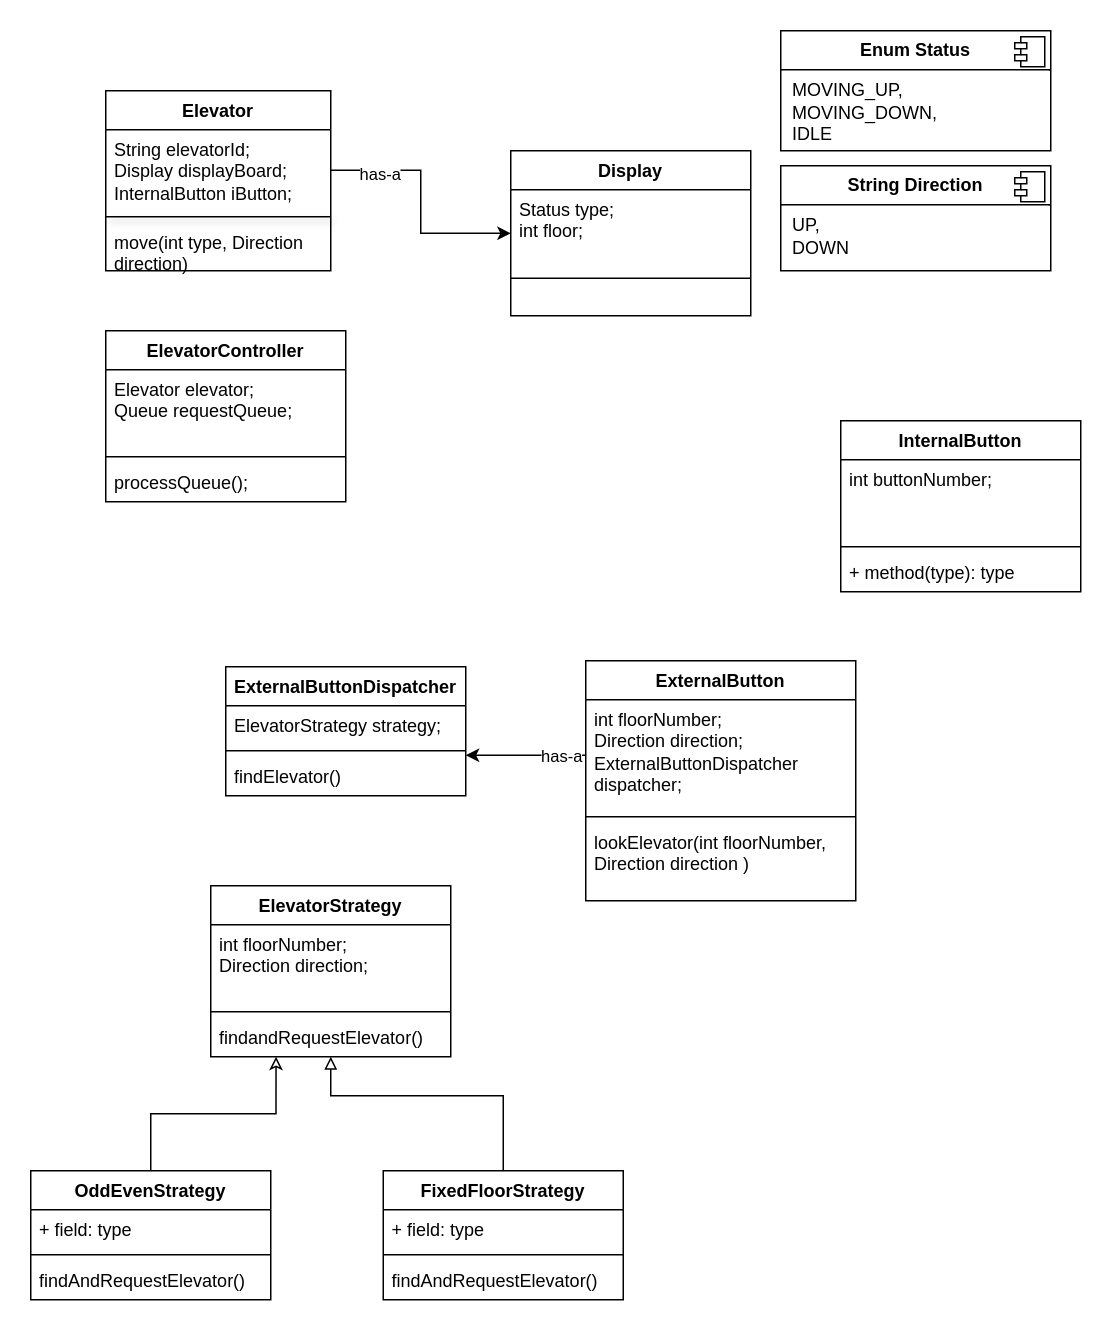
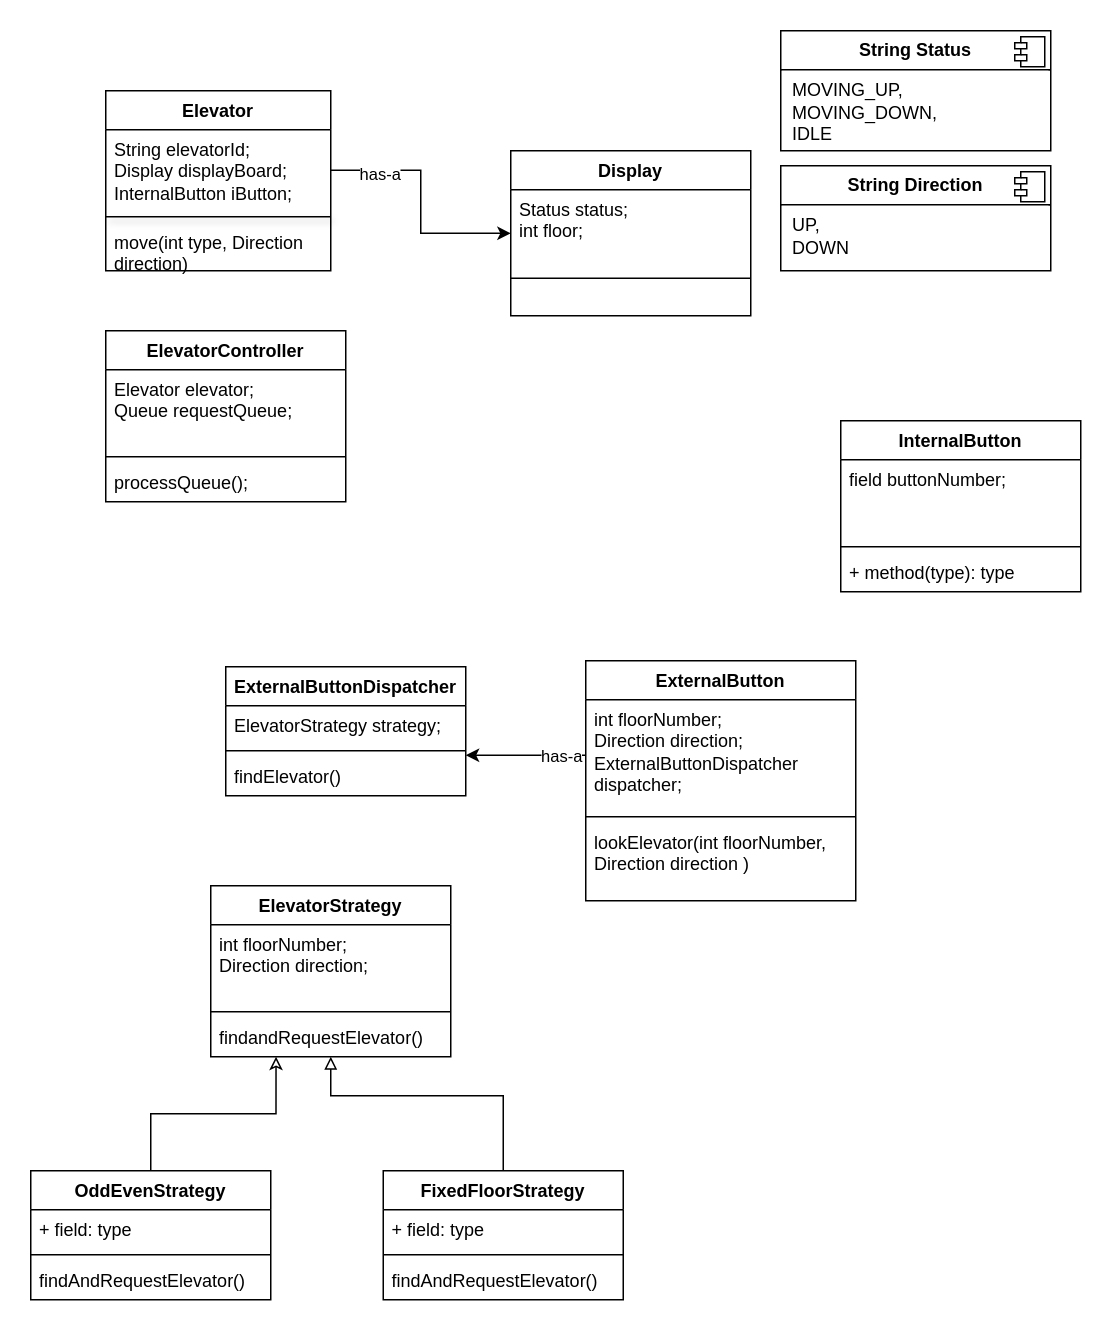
- <mxCell id="9" value="&lt;p style=&quot;margin:0px;margin-top:6px;text-align:center;&quot;&gt;&lt;b&gt;Enum Status&lt;/b&gt;&lt;/p&gt;&lt;hr size=&quot;1&quot; style=&quot;border-style:solid;&quot;&gt;&lt;p style=&quot;margin:0px;margin-left:8px;&quot;&gt;MOVING_UP,&lt;/p&gt;&lt;p style=&quot;margin:0px;margin-left:8px;&quot;&gt;MOVING_DOWN,&lt;/p&gt;&lt;p style=&quot;margin:0px;margin-left:8px;&quot;&gt;IDLE&lt;/p&gt;" style="align=left;overflow=fill;html=1;dropTarget=0;whiteSpace=wrap;" vertex="1" parent="1"><mxGeometry x="520" y="20" width="180" height="80" as="geometry" /></mxCell>
+ <mxCell id="9" value="&lt;p style=&quot;margin:0px;margin-top:6px;text-align:center;&quot;&gt;&lt;b&gt;String Status&lt;/b&gt;&lt;/p&gt;&lt;hr size=&quot;1&quot; style=&quot;border-style:solid;&quot;&gt;&lt;p style=&quot;margin:0px;margin-left:8px;&quot;&gt;MOVING_UP,&lt;/p&gt;&lt;p style=&quot;margin:0px;margin-left:8px;&quot;&gt;MOVING_DOWN,&lt;/p&gt;&lt;p style=&quot;margin:0px;margin-left:8px;&quot;&gt;IDLE&lt;/p&gt;" style="align=left;overflow=fill;html=1;dropTarget=0;whiteSpace=wrap;" vertex="1" parent="1"><mxGeometry x="520" y="20" width="180" height="80" as="geometry" /></mxCell>
- <mxCell id="7" value="Status type;&lt;div&gt;int floor;&lt;br&gt;&lt;div&gt;&lt;br&gt;&lt;/div&gt;&lt;/div&gt;" style="text;strokeColor=none;fillColor=none;align=left;verticalAlign=top;spacingLeft=4;spacingRight=4;overflow=hidden;rotatable=0;points=[[0,0.5],[1,0.5]];portConstraint=eastwest;whiteSpace=wrap;html=1;" vertex="1" parent="6"><mxGeometry y="26" width="160" height="34" as="geometry" /></mxCell>
+ <mxCell id="7" value="Status status;&lt;div&gt;int floor;&lt;br&gt;&lt;div&gt;&lt;br&gt;&lt;/div&gt;&lt;/div&gt;" style="text;strokeColor=none;fillColor=none;align=left;verticalAlign=top;spacingLeft=4;spacingRight=4;overflow=hidden;rotatable=0;points=[[0,0.5],[1,0.5]];portConstraint=eastwest;whiteSpace=wrap;html=1;" vertex="1" parent="6"><mxGeometry y="26" width="160" height="34" as="geometry" /></mxCell>
- <mxCell id="18" value="int buttonNumber;" style="text;strokeColor=none;fillColor=none;align=left;verticalAlign=top;spacingLeft=4;spacingRight=4;overflow=hidden;rotatable=0;points=[[0,0.5],[1,0.5]];portConstraint=eastwest;whiteSpace=wrap;html=1;" vertex="1" parent="17"><mxGeometry y="26" width="160" height="54" as="geometry" /></mxCell>
+ <mxCell id="18" value="field buttonNumber;" style="text;strokeColor=none;fillColor=none;align=left;verticalAlign=top;spacingLeft=4;spacingRight=4;overflow=hidden;rotatable=0;points=[[0,0.5],[1,0.5]];portConstraint=eastwest;whiteSpace=wrap;html=1;" vertex="1" parent="17"><mxGeometry y="26" width="160" height="54" as="geometry" /></mxCell>
